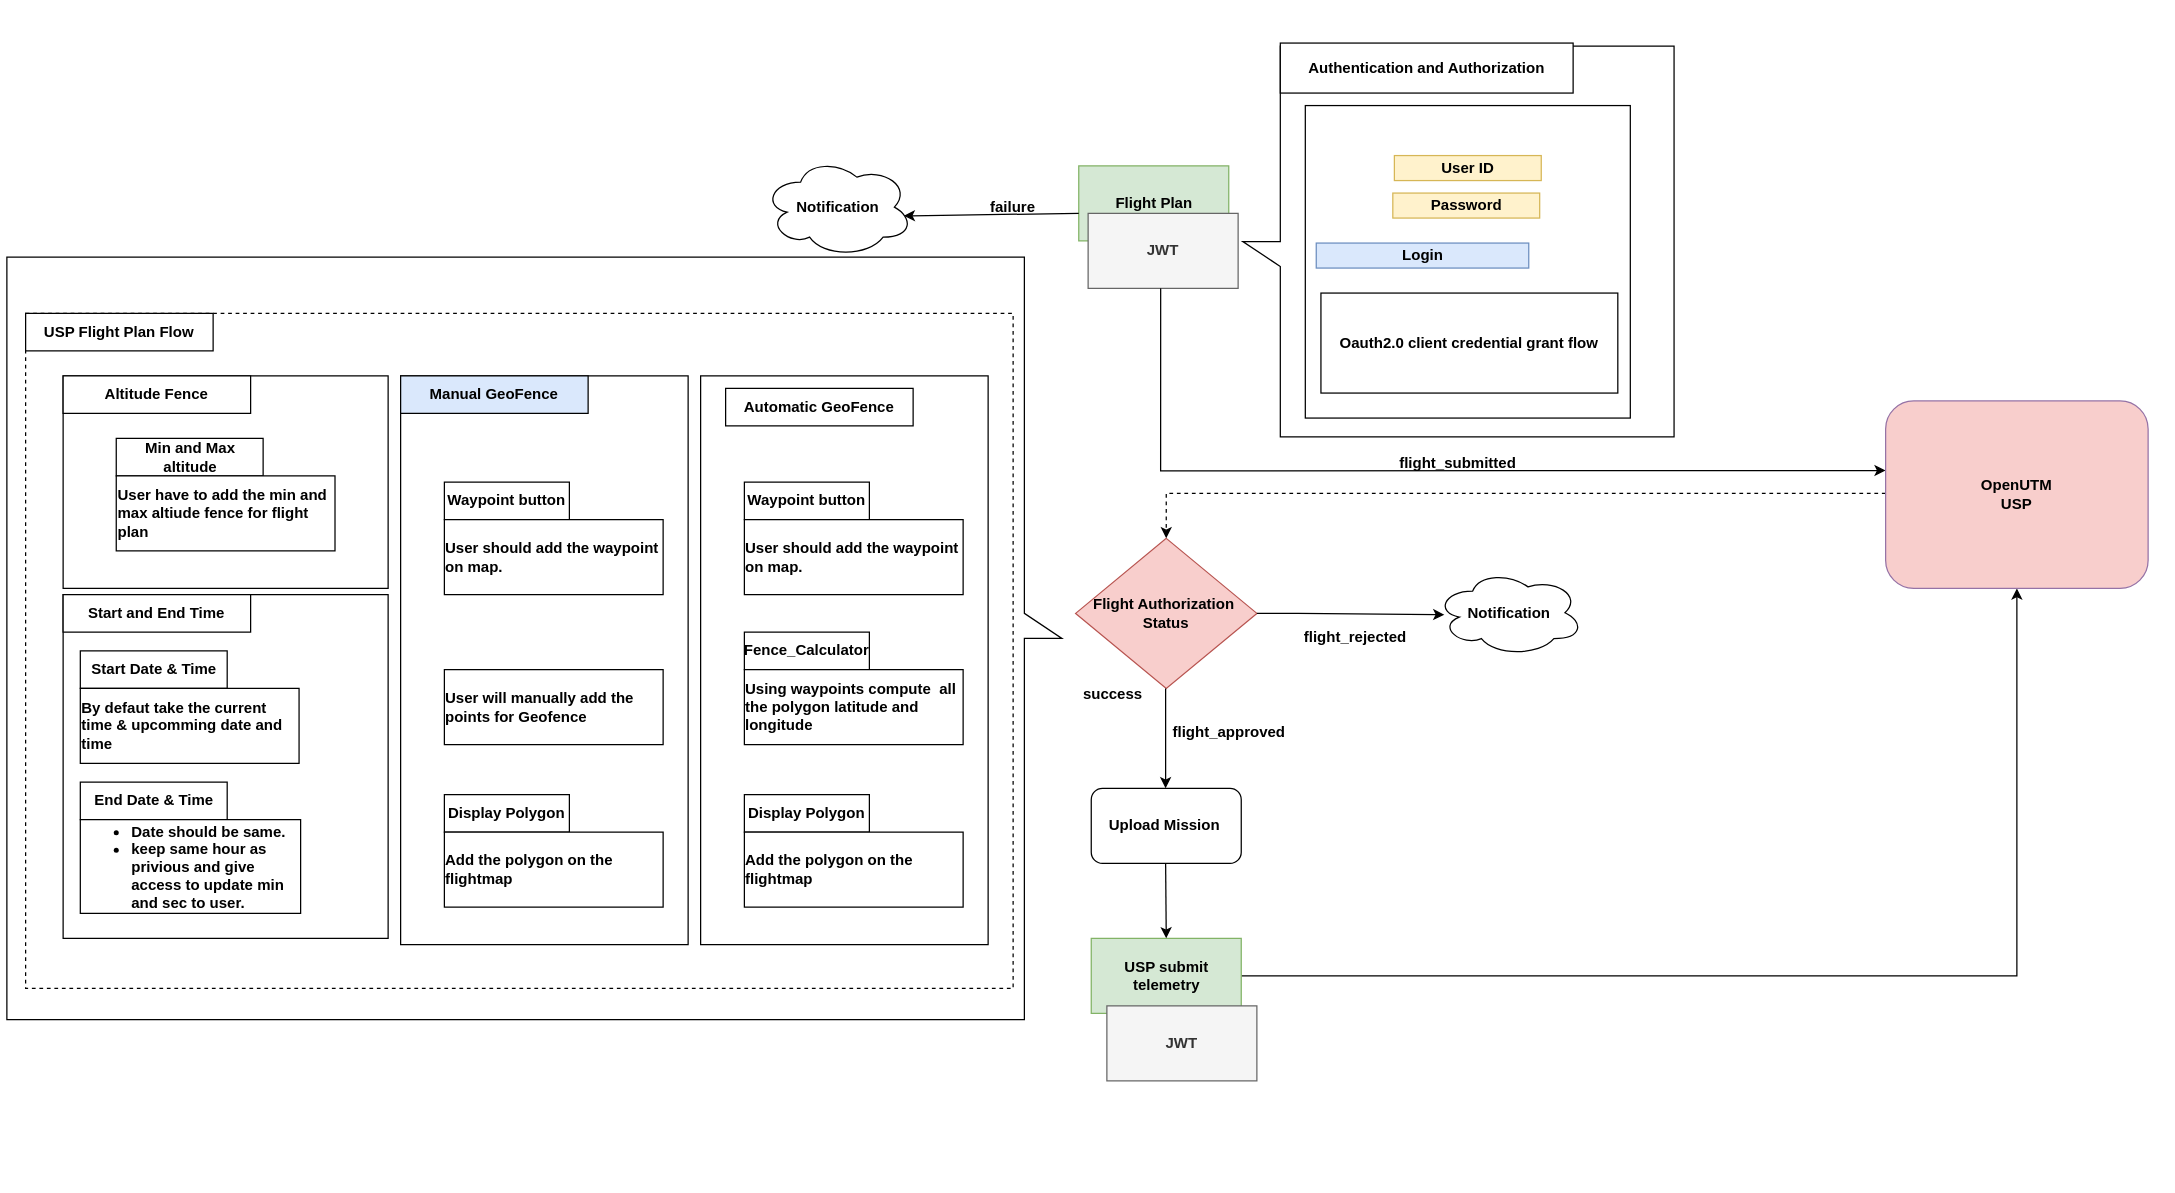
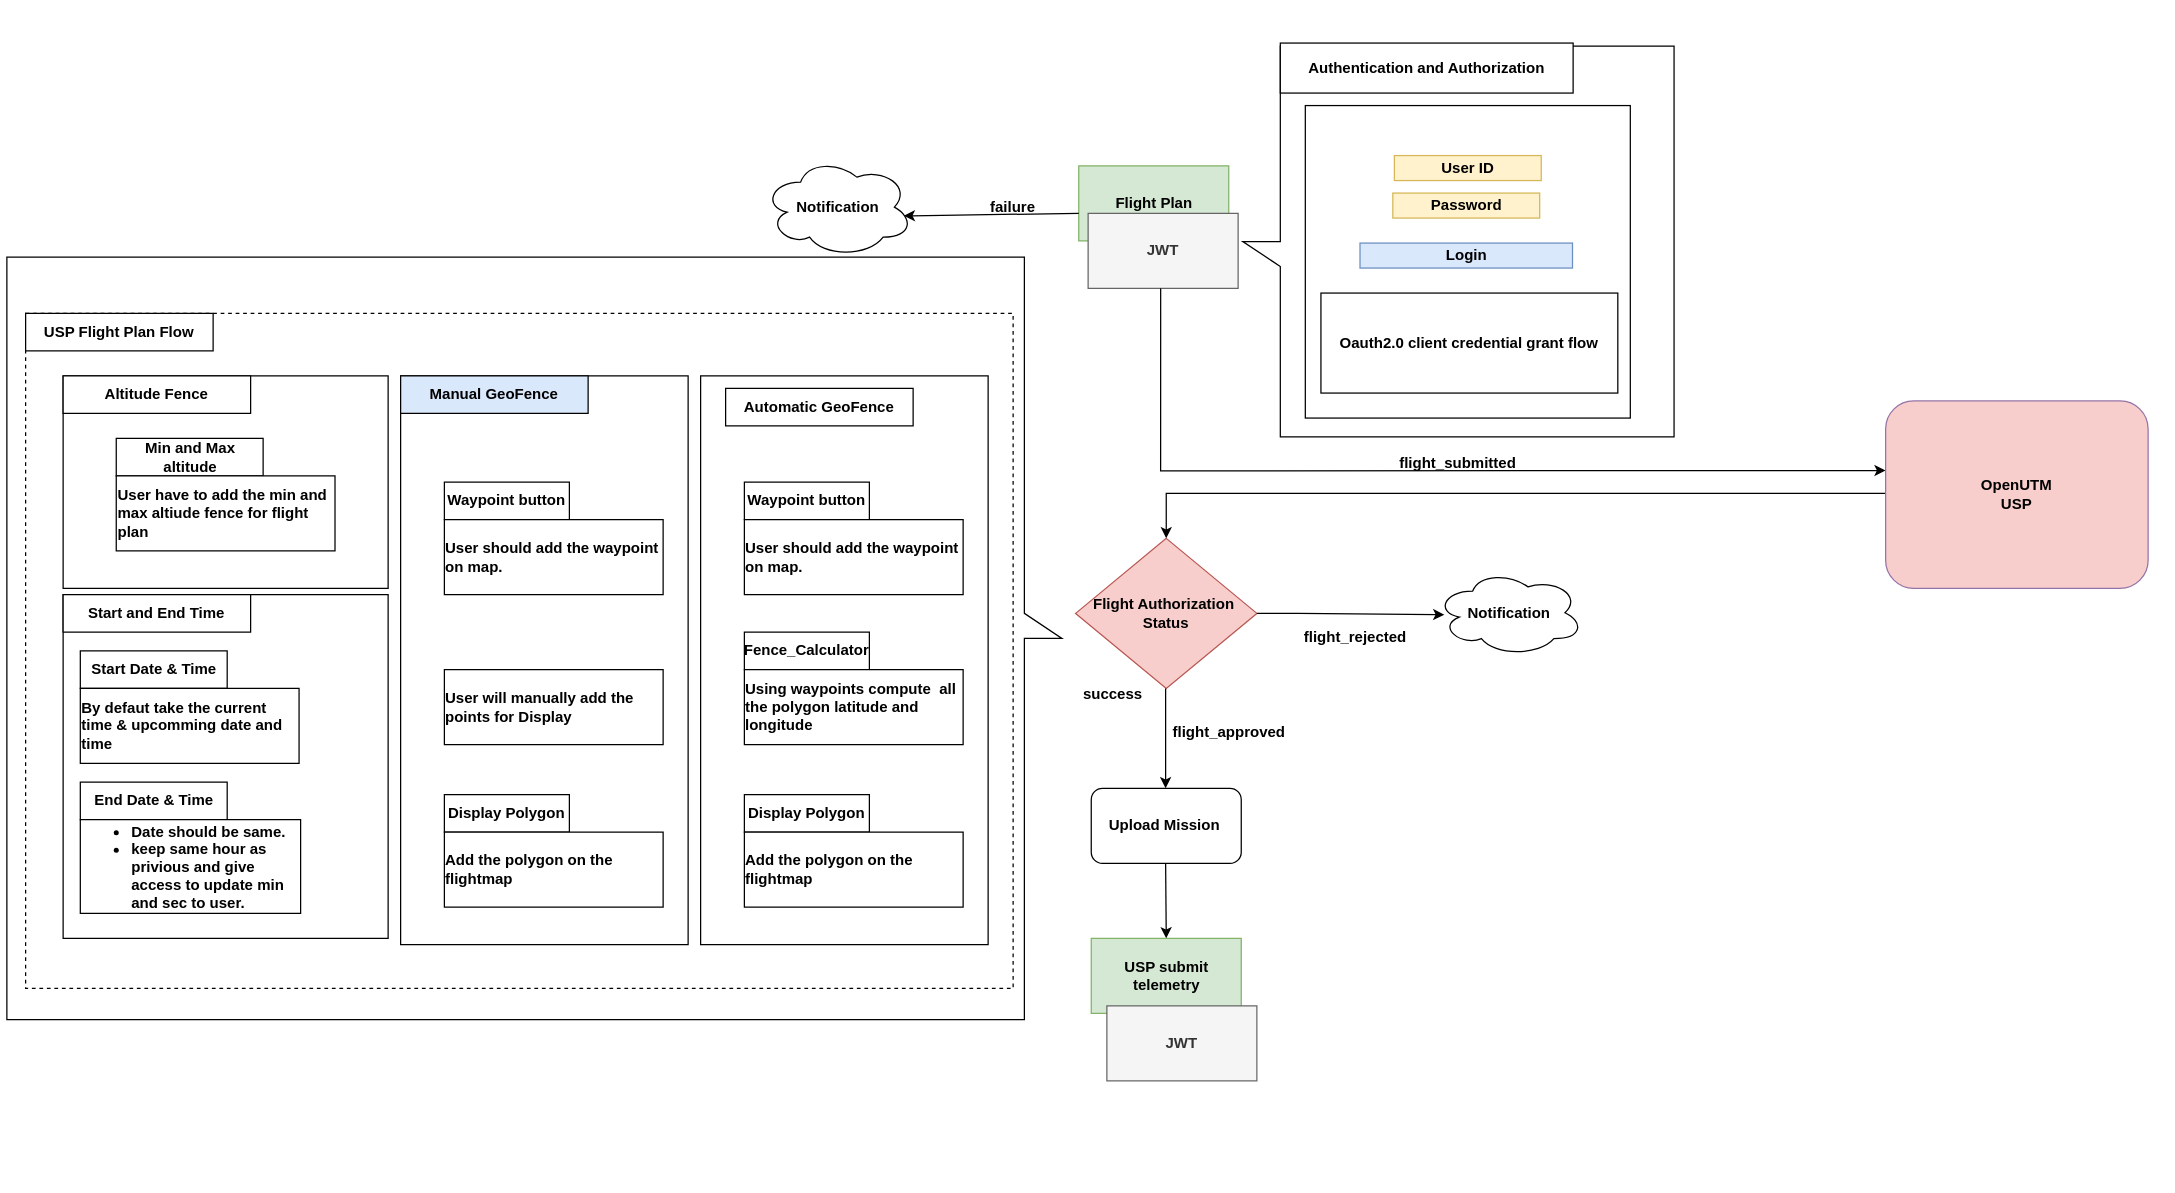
- <mxCell id="50" value="Login" style="rounded=0;whiteSpace=wrap;html=1;fillColor=#dae8fc;strokeColor=#6c8ebf;fontStyle=1" vertex="1" parent="1"><mxGeometry x="1052.5" y="193.75" width="170" height="20" as="geometry" /></mxCell>
+ <mxCell id="50" value="Login" style="rounded=0;whiteSpace=wrap;html=1;fillColor=#dae8fc;strokeColor=#6c8ebf;fontStyle=1" vertex="1" parent="1"><mxGeometry x="1087.5" y="193.75" width="170" height="20" as="geometry" /></mxCell>
- <mxCell id="55" style="edgeStyle=orthogonalEdgeStyle;rounded=0;orthogonalLoop=1;jettySize=auto;html=1;entryX=0.5;entryY=0;entryDx=0;entryDy=0;fontStyle=1;dashed=1;" edge="1" parent="1" source="56" target="7"><mxGeometry relative="1" as="geometry"><Array as="points"><mxPoint x="933" y="394" /></Array></mxGeometry></mxCell>
+ <mxCell id="55" style="edgeStyle=orthogonalEdgeStyle;rounded=0;orthogonalLoop=1;jettySize=auto;html=1;entryX=0.5;entryY=0;entryDx=0;entryDy=0;fontStyle=1" edge="1" parent="1" source="56" target="7"><mxGeometry relative="1" as="geometry"><Array as="points"><mxPoint x="933" y="394" /></Array></mxGeometry></mxCell>
- <mxCell id="32" value="&lt;div style=&quot;text-align: left;&quot;&gt;User will manually add the points for Geofence&amp;nbsp;&lt;/div&gt;" style="rounded=0;whiteSpace=wrap;html=1;fontStyle=1" vertex="1" parent="1"><mxGeometry x="355" y="535" width="175" height="60" as="geometry" /></mxCell>
+ <mxCell id="32" value="&lt;div style=&quot;text-align: left;&quot;&gt;User will manually add the points for Display&amp;nbsp;&lt;/div&gt;" style="rounded=0;whiteSpace=wrap;html=1;fontStyle=1" vertex="1" parent="1"><mxGeometry x="355" y="535" width="175" height="60" as="geometry" /></mxCell>
- <mxCell id="18" style="edgeStyle=orthogonalEdgeStyle;rounded=0;orthogonalLoop=1;jettySize=auto;html=1;entryX=0.5;entryY=1;entryDx=0;entryDy=0;fontStyle=1" edge="1" parent="1" source="19" target="56"><mxGeometry relative="1" as="geometry"><mxPoint x="1628" y="564" as="targetPoint" /></mxGeometry></mxCell>
